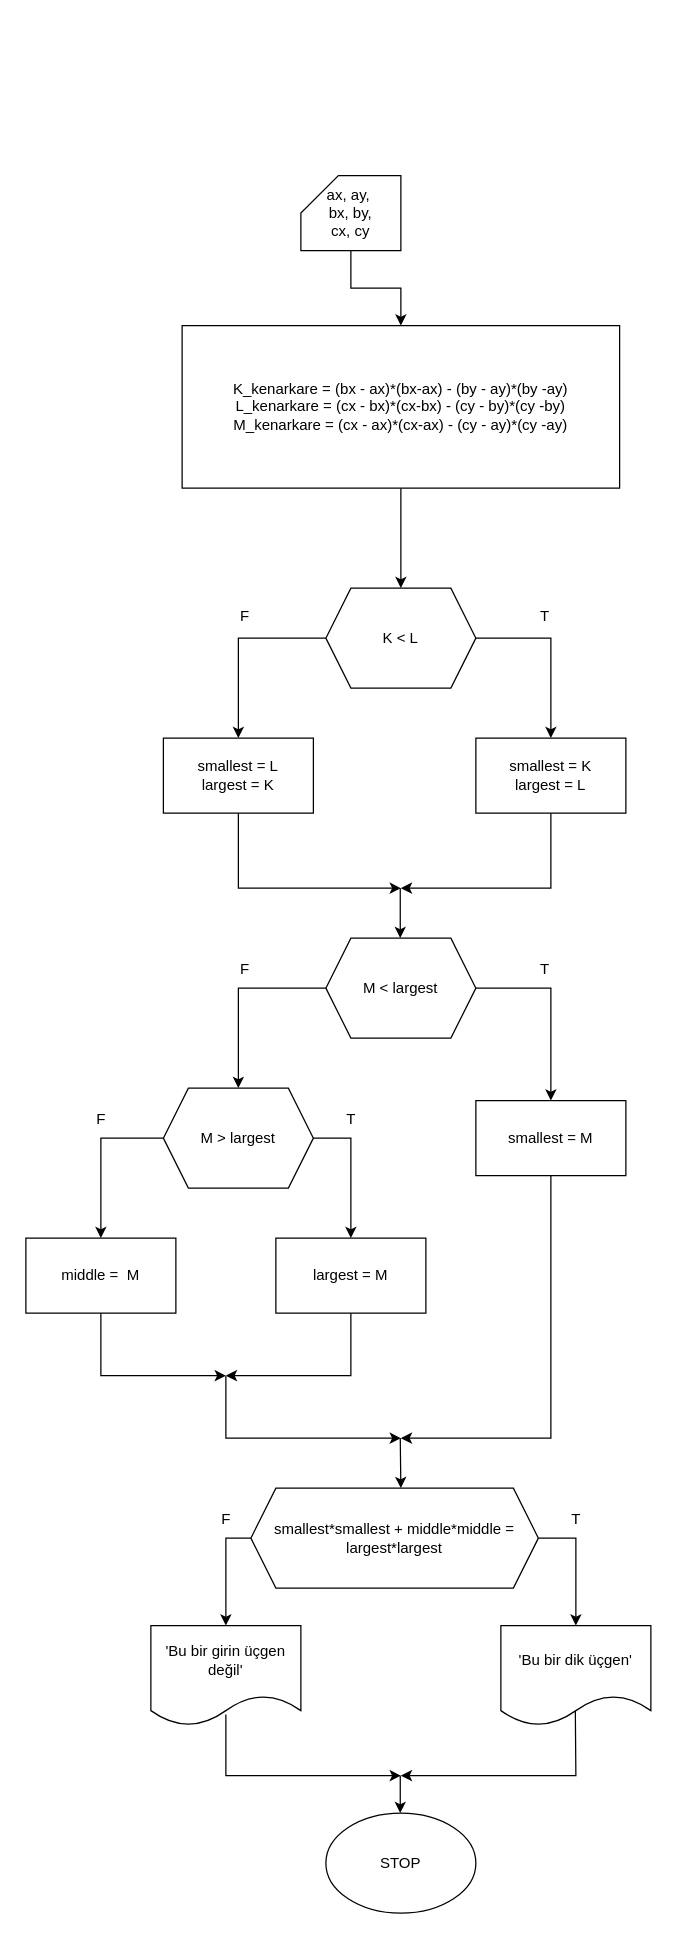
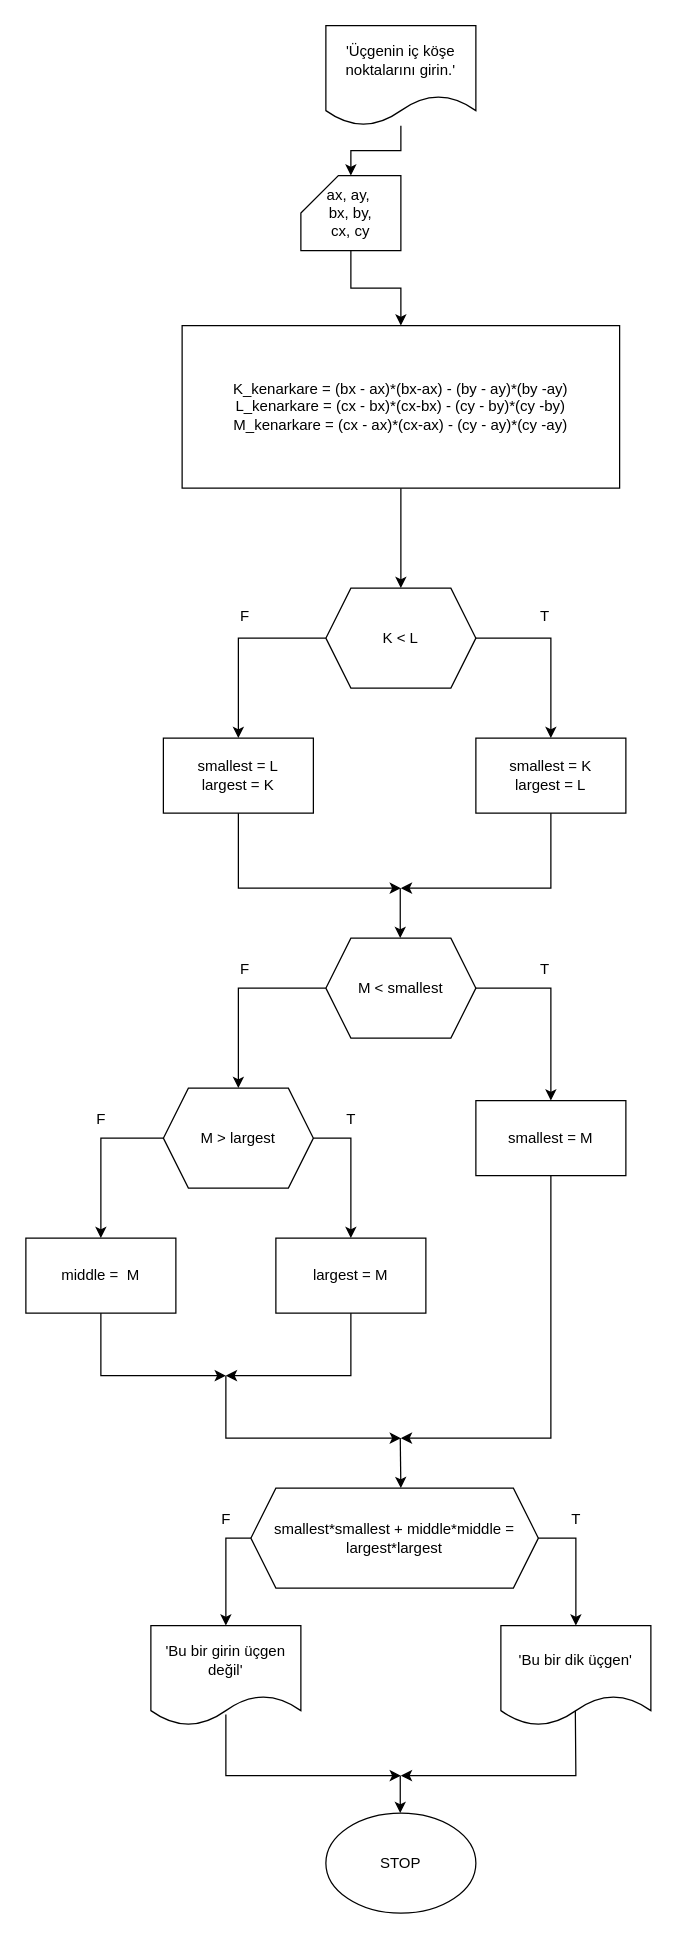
+ <mxCell id="3" value="'Üçgenin iç köşe noktalarını girin.'" style="shape=document;whiteSpace=wrap;html=1;boundedLbl=1;" parent="1" vertex="1"><mxGeometry x="260" y="20" width="120" height="80" as="geometry" /></mxCell>
+ <mxCell id="2" value="" style="edgeStyle=orthogonalEdgeStyle;rounded=0;orthogonalLoop=1;jettySize=auto;html=1;" parent="1" source="3" target="5" edge="1"><mxGeometry relative="1" as="geometry" /></mxCell>
- <mxCell id="18" value="M &amp;lt; largest" style="shape=hexagon;perimeter=hexagonPerimeter2;whiteSpace=wrap;html=1;fixedSize=1;" parent="1" vertex="1"><mxGeometry x="260" y="750" width="120" height="80" as="geometry" /></mxCell>
+ <mxCell id="18" value="M &amp;lt; smallest" style="shape=hexagon;perimeter=hexagonPerimeter2;whiteSpace=wrap;html=1;fixedSize=1;" parent="1" vertex="1"><mxGeometry x="260" y="750" width="120" height="80" as="geometry" /></mxCell>
